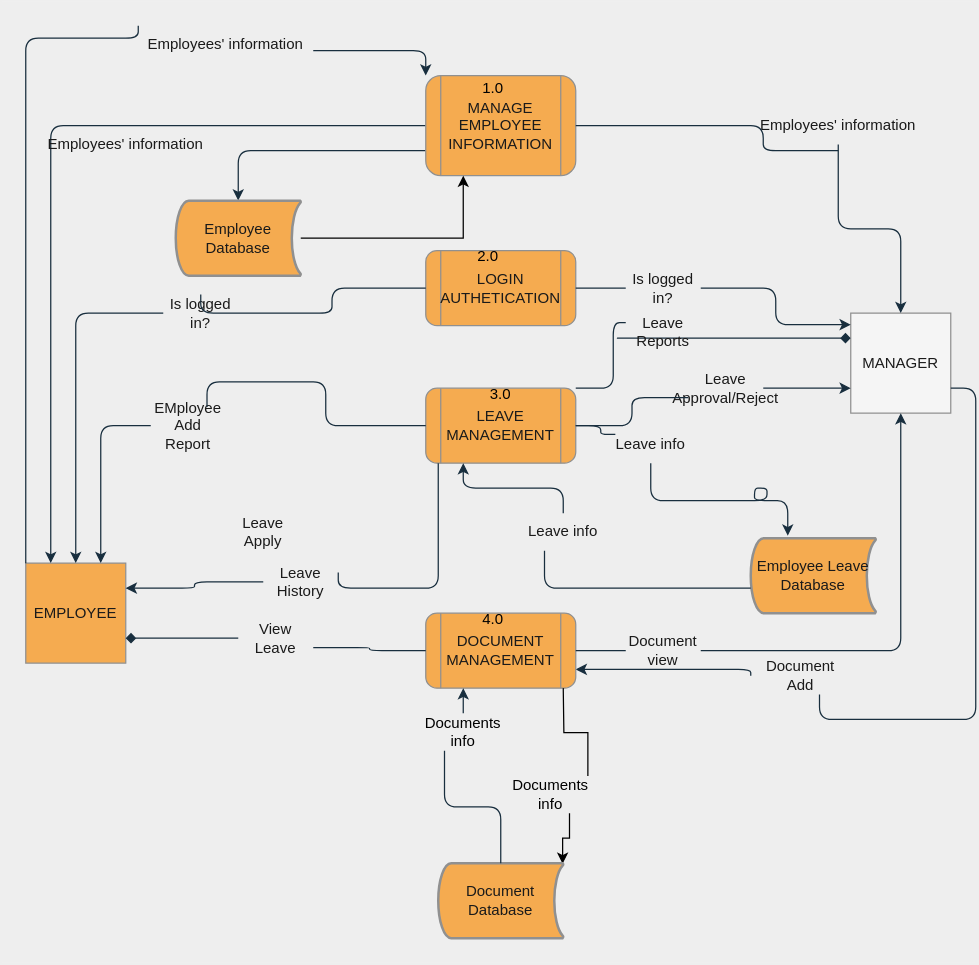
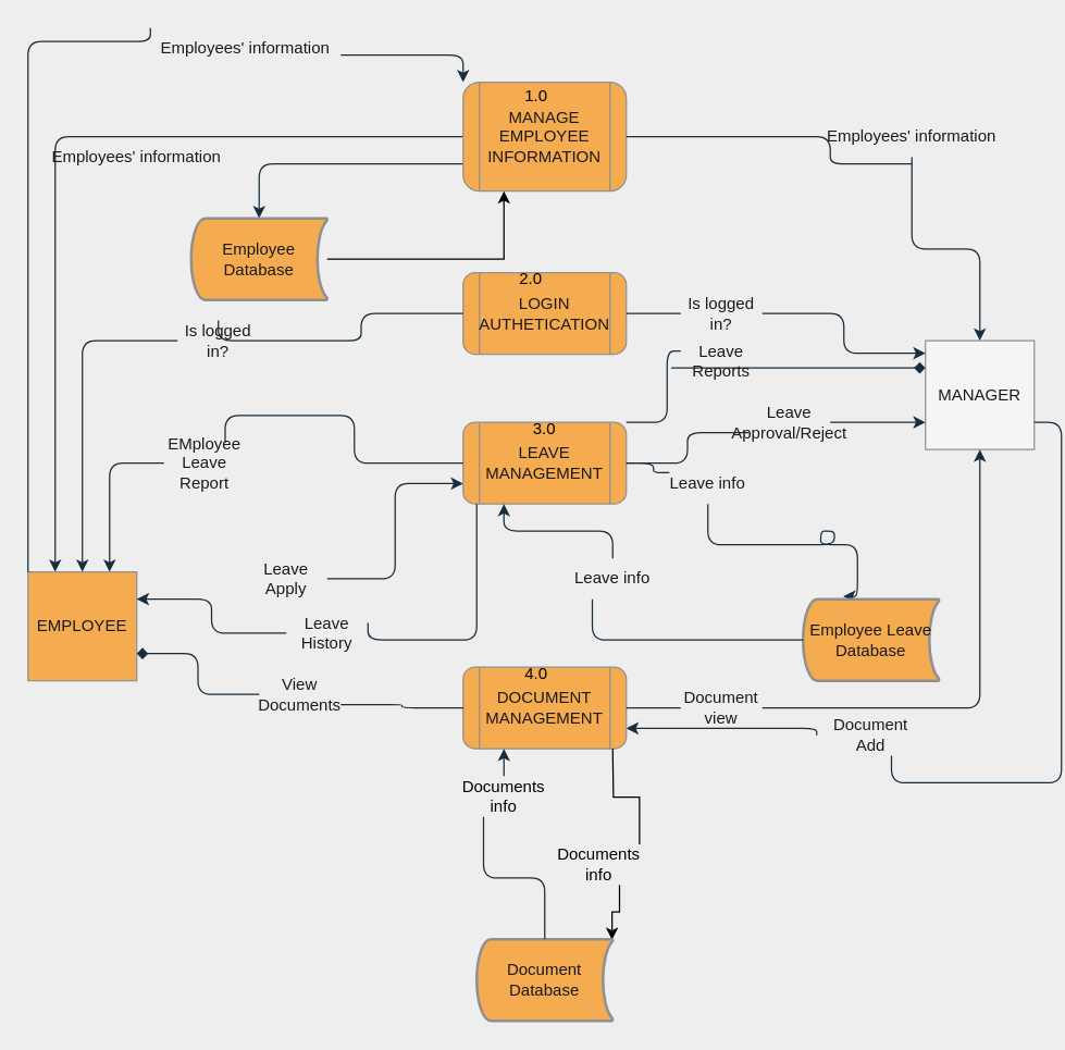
- <mxCell id="26" value="EMployee Add Report" style="text;html=1;strokeColor=none;fillColor=none;align=center;verticalAlign=middle;whiteSpace=wrap;rounded=1;fontColor=#1A1A1A;" parent="1" vertex="1"><mxGeometry x="120" y="325" width="60" height="30" as="geometry" /></mxCell>
+ <mxCell id="26" value="EMployee Leave Report" style="text;html=1;strokeColor=none;fillColor=none;align=center;verticalAlign=middle;whiteSpace=wrap;rounded=1;fontColor=#1A1A1A;" parent="1" vertex="1"><mxGeometry x="120" y="325" width="60" height="30" as="geometry" /></mxCell>
+ <mxCell id="4" style="edgeStyle=orthogonalEdgeStyle;rounded=1;orthogonalLoop=1;jettySize=auto;html=1;entryX=0;entryY=0.75;entryDx=0;entryDy=0;startArrow=none;strokeColor=#182E3E;fontColor=#1A1A1A;labelBackgroundColor=#EEEEEE;" parent="1" source="28" target="20" edge="1"><mxGeometry relative="1" as="geometry" /></mxCell>
- <mxCell id="32" value="Employee Leave Database" style="strokeWidth=2;html=1;shape=mxgraph.flowchart.stored_data;whiteSpace=wrap;fillColor=#F5AB50;strokeColor=#909090;fontColor=#1A1A1A;rounded=1;" parent="1" vertex="1"><mxGeometry x="600" y="430" width="100" height="60" as="geometry" /></mxCell>
+ <mxCell id="32" value="Employee Leave Database" style="strokeWidth=2;html=1;shape=mxgraph.flowchart.stored_data;whiteSpace=wrap;fillColor=#F5AB50;strokeColor=#909090;fontColor=#1A1A1A;rounded=1;" parent="1" vertex="1"><mxGeometry x="590" y="440" width="100" height="60" as="geometry" /></mxCell>
- <mxCell id="5" value="EMPLOYEE" style="whiteSpace=wrap;html=1;aspect=fixed;fillColor=#F5AB50;strokeColor=#909090;fontColor=#1A1A1A;rounded=0;" parent="1" vertex="1"><mxGeometry x="20" y="450" width="80" height="80" as="geometry" /></mxCell>
+ <mxCell id="5" value="EMPLOYEE" style="whiteSpace=wrap;html=1;aspect=fixed;fillColor=#F5AB50;strokeColor=#909090;fontColor=#1A1A1A;rounded=0;" parent="1" vertex="1"><mxGeometry x="20" y="420" width="80" height="80" as="geometry" /></mxCell>
- <mxCell id="50" value="View Leave" style="text;html=1;strokeColor=none;fillColor=none;align=center;verticalAlign=middle;whiteSpace=wrap;rounded=1;fontColor=#1A1A1A;" parent="1" vertex="1"><mxGeometry x="190" y="495" width="60" height="30" as="geometry" /></mxCell>
+ <mxCell id="50" value="View Documents" style="text;html=1;strokeColor=none;fillColor=none;align=center;verticalAlign=middle;whiteSpace=wrap;rounded=1;fontColor=#1A1A1A;" parent="1" vertex="1"><mxGeometry x="190" y="495" width="60" height="30" as="geometry" /></mxCell>
